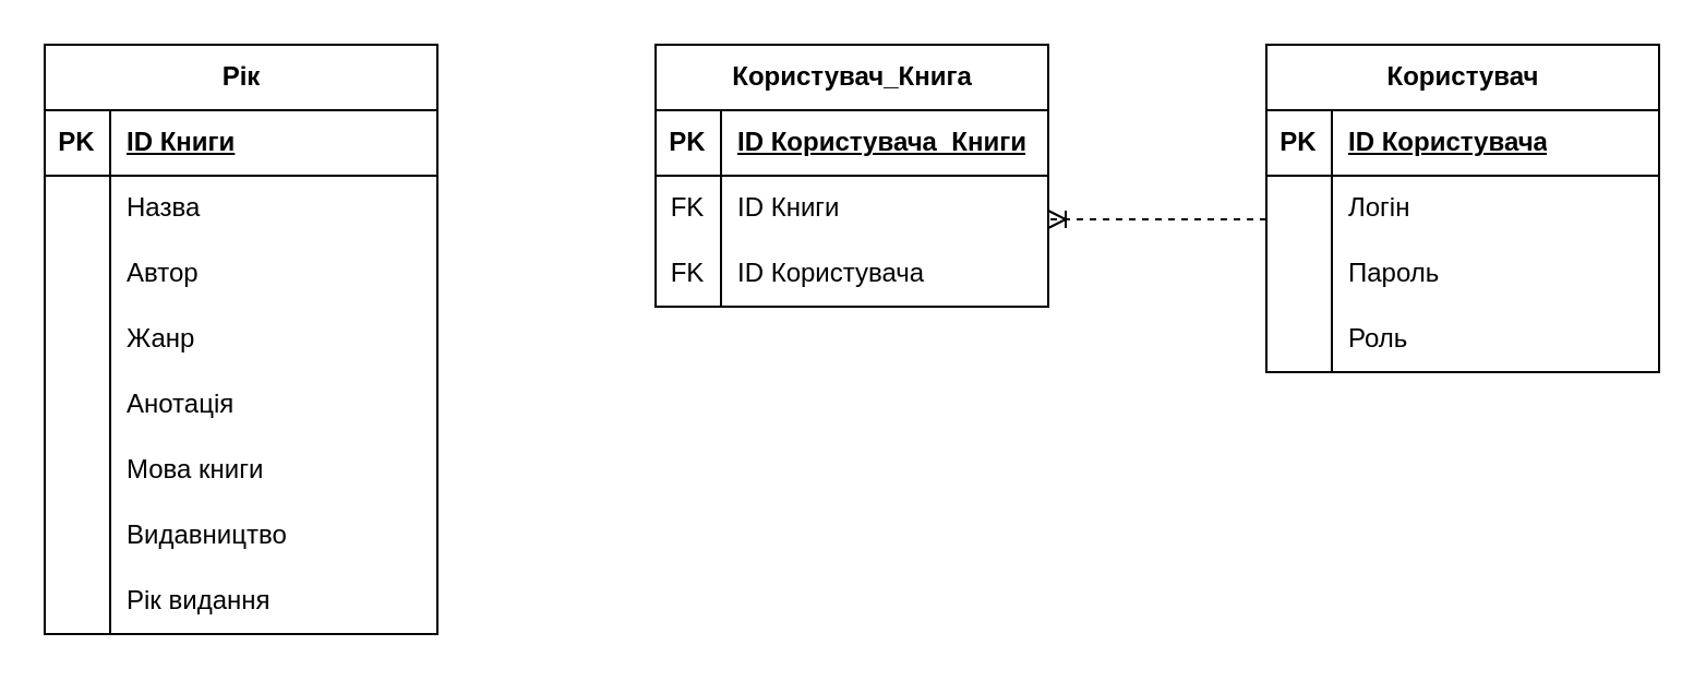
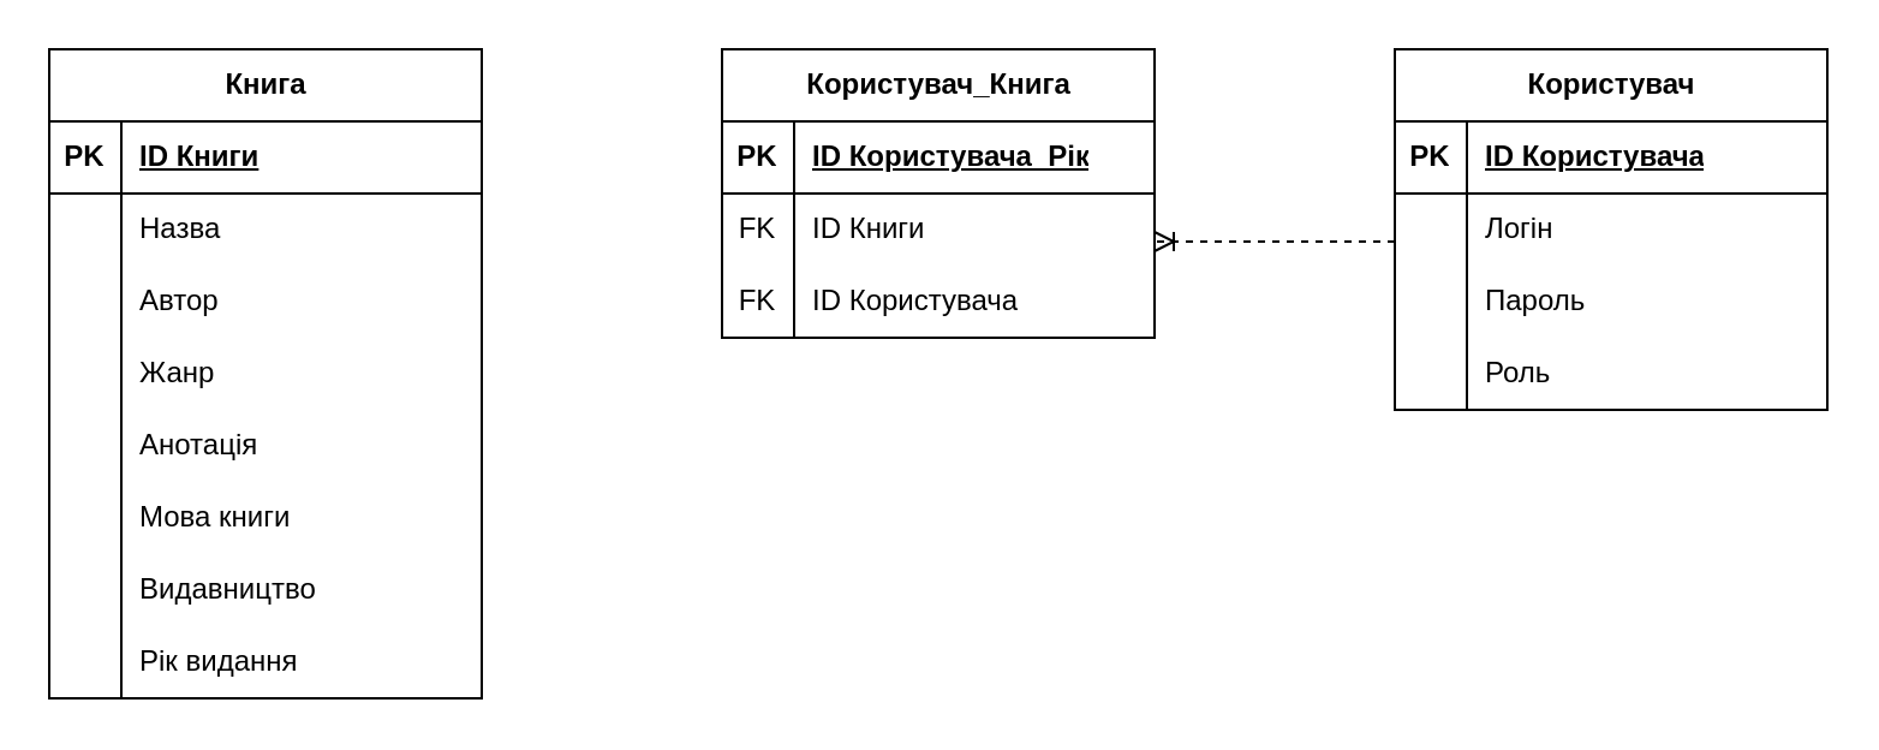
- <mxCell id="2" value="Рік" style="shape=table;startSize=30;container=1;collapsible=1;childLayout=tableLayout;fixedRows=1;rowLines=0;fontStyle=1;align=center;resizeLast=1;html=1;" vertex="1" parent="1"><mxGeometry x="20" y="20" width="180" height="270" as="geometry" /></mxCell>
+ <mxCell id="2" value="Книга" style="shape=table;startSize=30;container=1;collapsible=1;childLayout=tableLayout;fixedRows=1;rowLines=0;fontStyle=1;align=center;resizeLast=1;html=1;" vertex="1" parent="1"><mxGeometry x="20" y="20" width="180" height="270" as="geometry" /></mxCell>
- <mxCell id="43" value="ID&amp;nbsp;Користувача_Книги" style="shape=partialRectangle;connectable=0;fillColor=none;top=0;left=0;bottom=0;right=0;align=left;spacingLeft=6;fontStyle=5;overflow=hidden;whiteSpace=wrap;html=1;" vertex="1" parent="41"><mxGeometry x="30" width="150" height="30" as="geometry"><mxRectangle width="150" height="30" as="alternateBounds" /></mxGeometry></mxCell>
+ <mxCell id="43" value="ID&amp;nbsp;Користувача_Рік" style="shape=partialRectangle;connectable=0;fillColor=none;top=0;left=0;bottom=0;right=0;align=left;spacingLeft=6;fontStyle=5;overflow=hidden;whiteSpace=wrap;html=1;" vertex="1" parent="41"><mxGeometry x="30" width="150" height="30" as="geometry"><mxRectangle width="150" height="30" as="alternateBounds" /></mxGeometry></mxCell>
